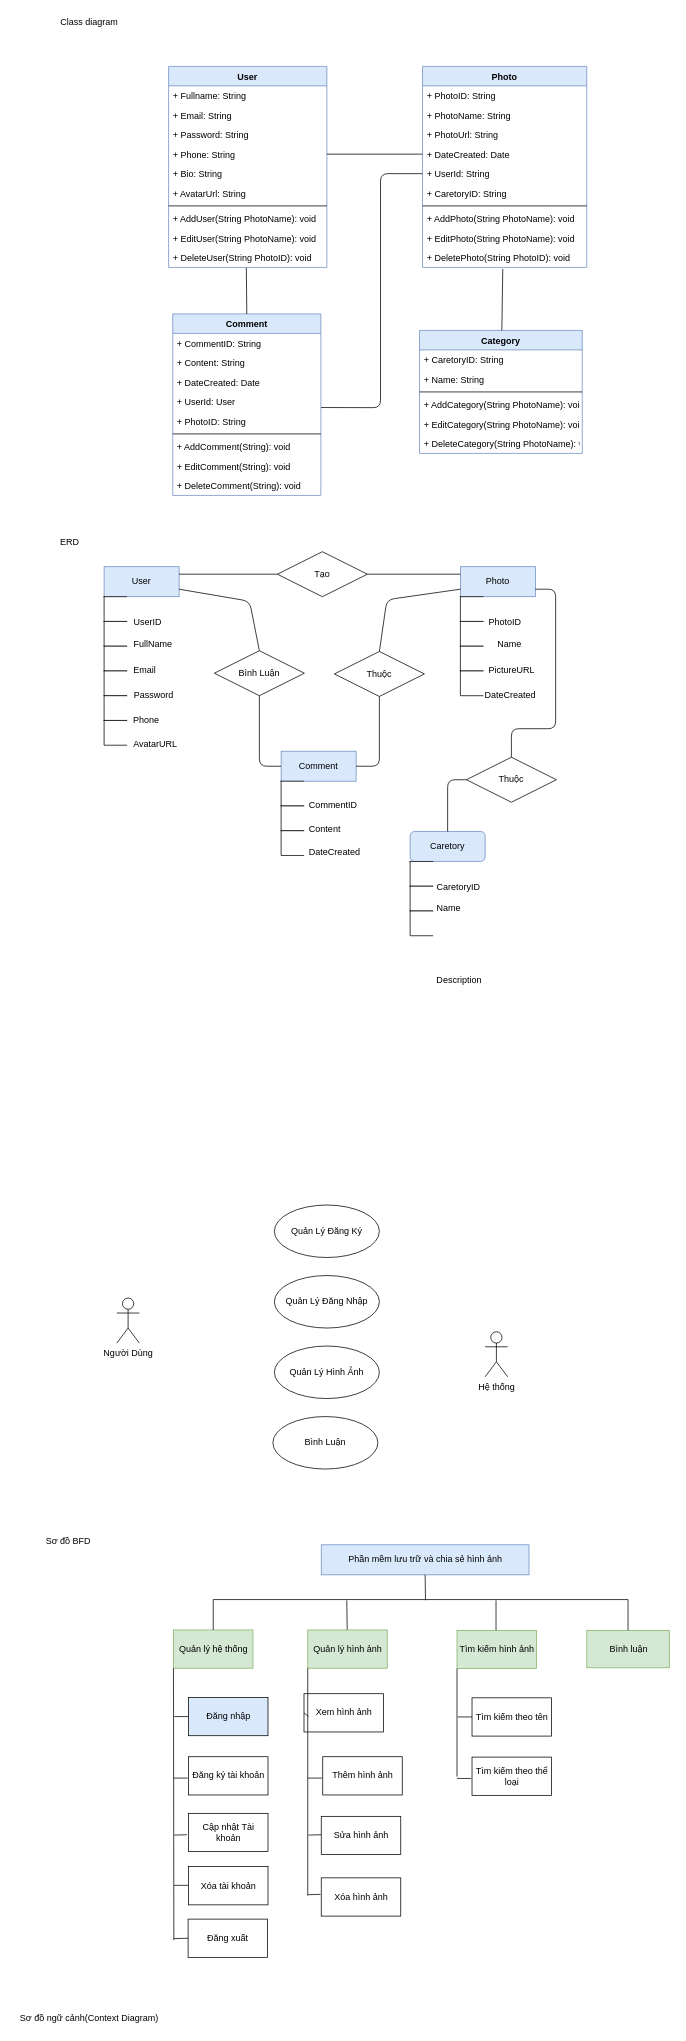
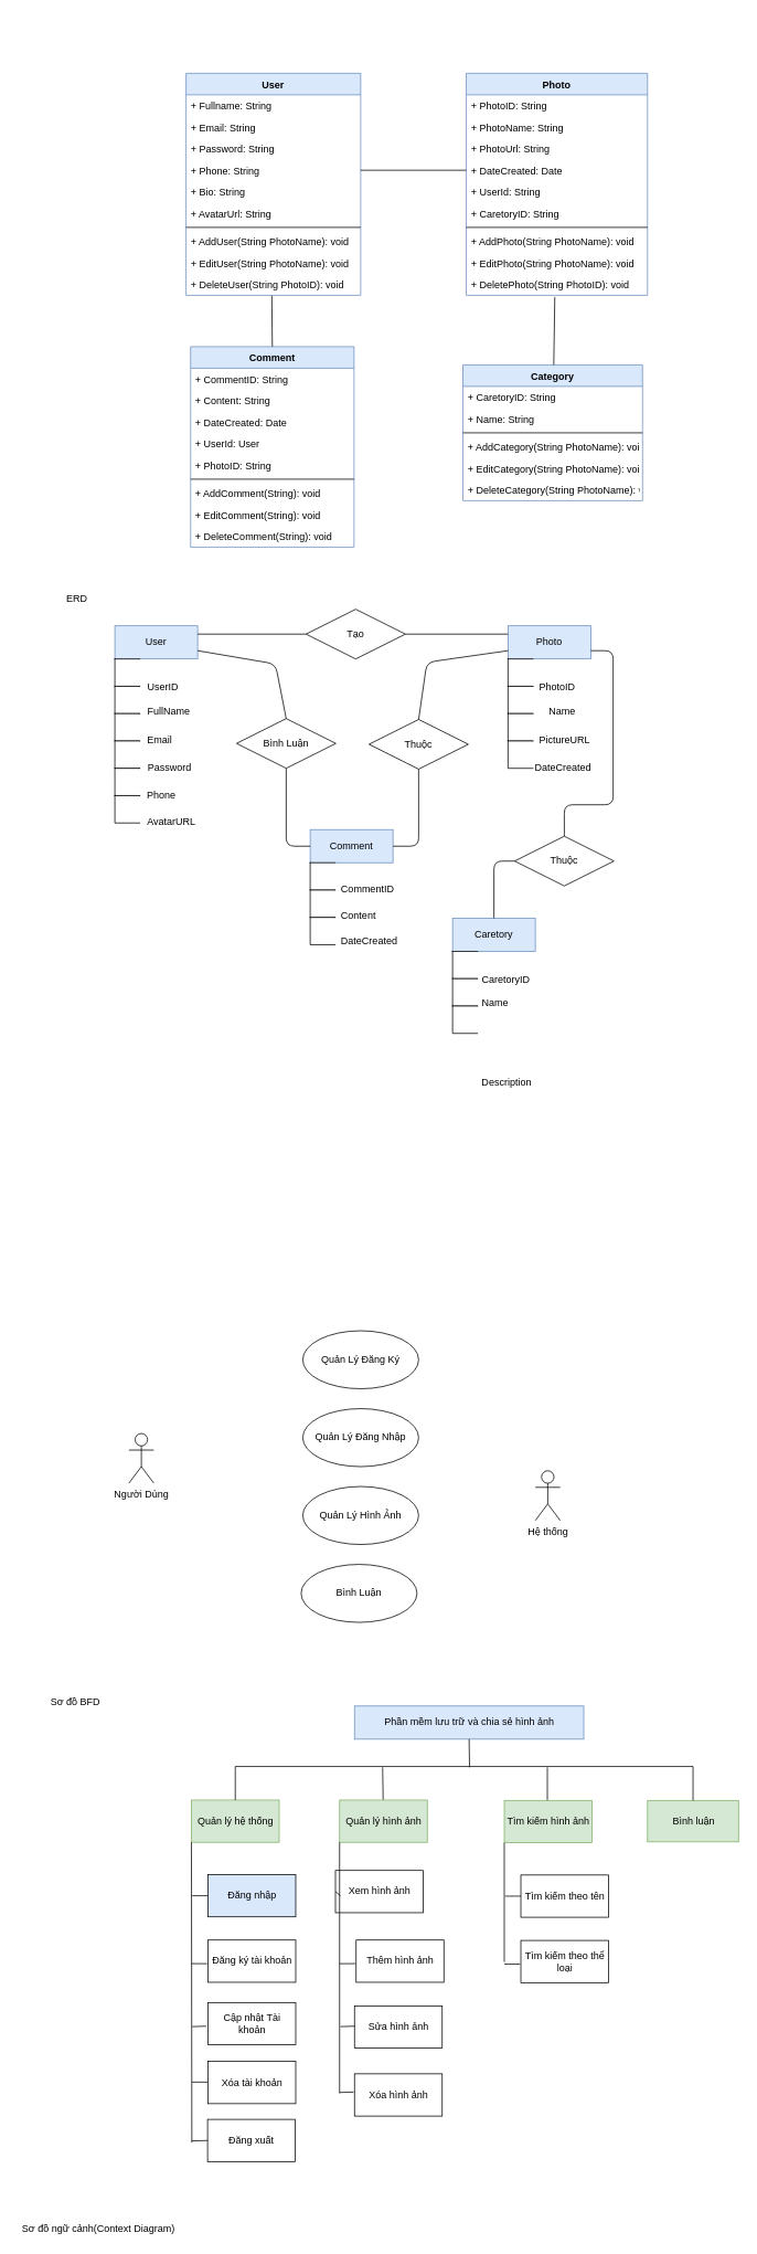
- <mxCell id="129" value="Class diagram" style="text;html=1;resizable=0;autosize=1;align=center;verticalAlign=middle;points=[];fillColor=none;strokeColor=none;rounded=0;startSize=26;fontSize=12;" parent="1" vertex="1"><mxGeometry x="74" y="20" width="87" height="18" as="geometry" /></mxCell>
- <mxCell id="136" value="" style="endArrow=none;html=1;exitX=1.002;exitY=0.8;exitDx=0;exitDy=0;exitPerimeter=0;entryX=0;entryY=0.5;entryDx=0;entryDy=0;" edge="1" parent="1" source="82" target="72"><mxGeometry width="50" height="50" relative="1" as="geometry"><mxPoint x="596.5" y="387" as="sourcePoint" /><mxPoint x="646.5" y="337" as="targetPoint" /><Array as="points"><mxPoint x="506.5" y="543" /><mxPoint x="506.5" y="231" /></Array></mxGeometry></mxCell>
- <mxCell id="24" value="&lt;span&gt;Caretory&lt;/span&gt;" style="whiteSpace=wrap;html=1;align=center;startSize=26;fillColor=#dae8fc;strokeColor=#6c8ebf;rounded=1;" parent="1" vertex="1"><mxGeometry x="546" y="1108" width="100" height="40" as="geometry" /></mxCell>
+ <mxCell id="24" value="&lt;span&gt;Caretory&lt;/span&gt;" style="whiteSpace=wrap;html=1;align=center;startSize=26;fillColor=#dae8fc;strokeColor=#6c8ebf;" parent="1" vertex="1"><mxGeometry x="546" y="1108" width="100" height="40" as="geometry" /></mxCell>
